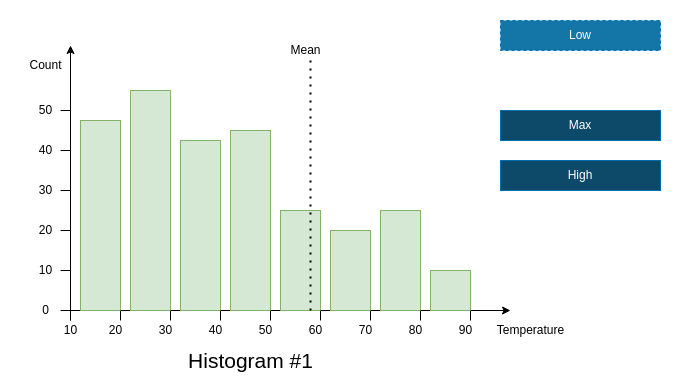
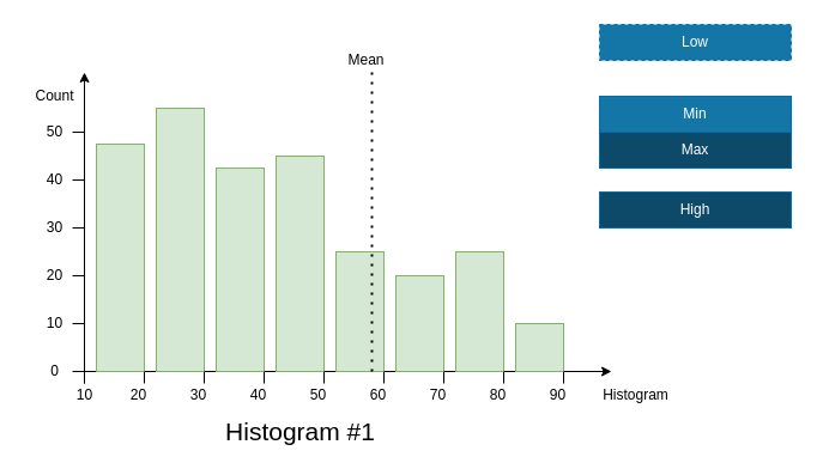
- <mxCell id="41" value="Count" style="text;html=1;align=center;verticalAlign=middle;resizable=0;points=[];autosize=1;strokeColor=none;fillColor=none;" vertex="1" parent="1"><mxGeometry x="20" y="55" width="50" height="20" as="geometry" /></mxCell>
+ <mxCell id="41" value="Count" style="text;html=1;align=center;verticalAlign=middle;resizable=0;points=[];autosize=1;strokeColor=none;fillColor=none;" vertex="1" parent="1"><mxGeometry x="20" y="70" width="50" height="20" as="geometry" /></mxCell>
+ <mxCell id="10" value="Min" style="rounded=0;whiteSpace=wrap;html=1;fillColor=#1476A6;strokeColor=#006EAF;fontColor=#ffffff;" vertex="1" parent="1"><mxGeometry x="500" y="80" width="160" height="30" as="geometry" /></mxCell>
- <mxCell id="39" value="Temperature" style="text;html=1;align=center;verticalAlign=middle;resizable=0;points=[];autosize=1;strokeColor=none;fillColor=none;" vertex="1" parent="1"><mxGeometry x="490" y="320" width="80" height="20" as="geometry" /></mxCell>
+ <mxCell id="39" value="Histogram" style="text;html=1;align=center;verticalAlign=middle;resizable=0;points=[];autosize=1;strokeColor=none;fillColor=none;" vertex="1" parent="1"><mxGeometry x="490" y="320" width="80" height="20" as="geometry" /></mxCell>
